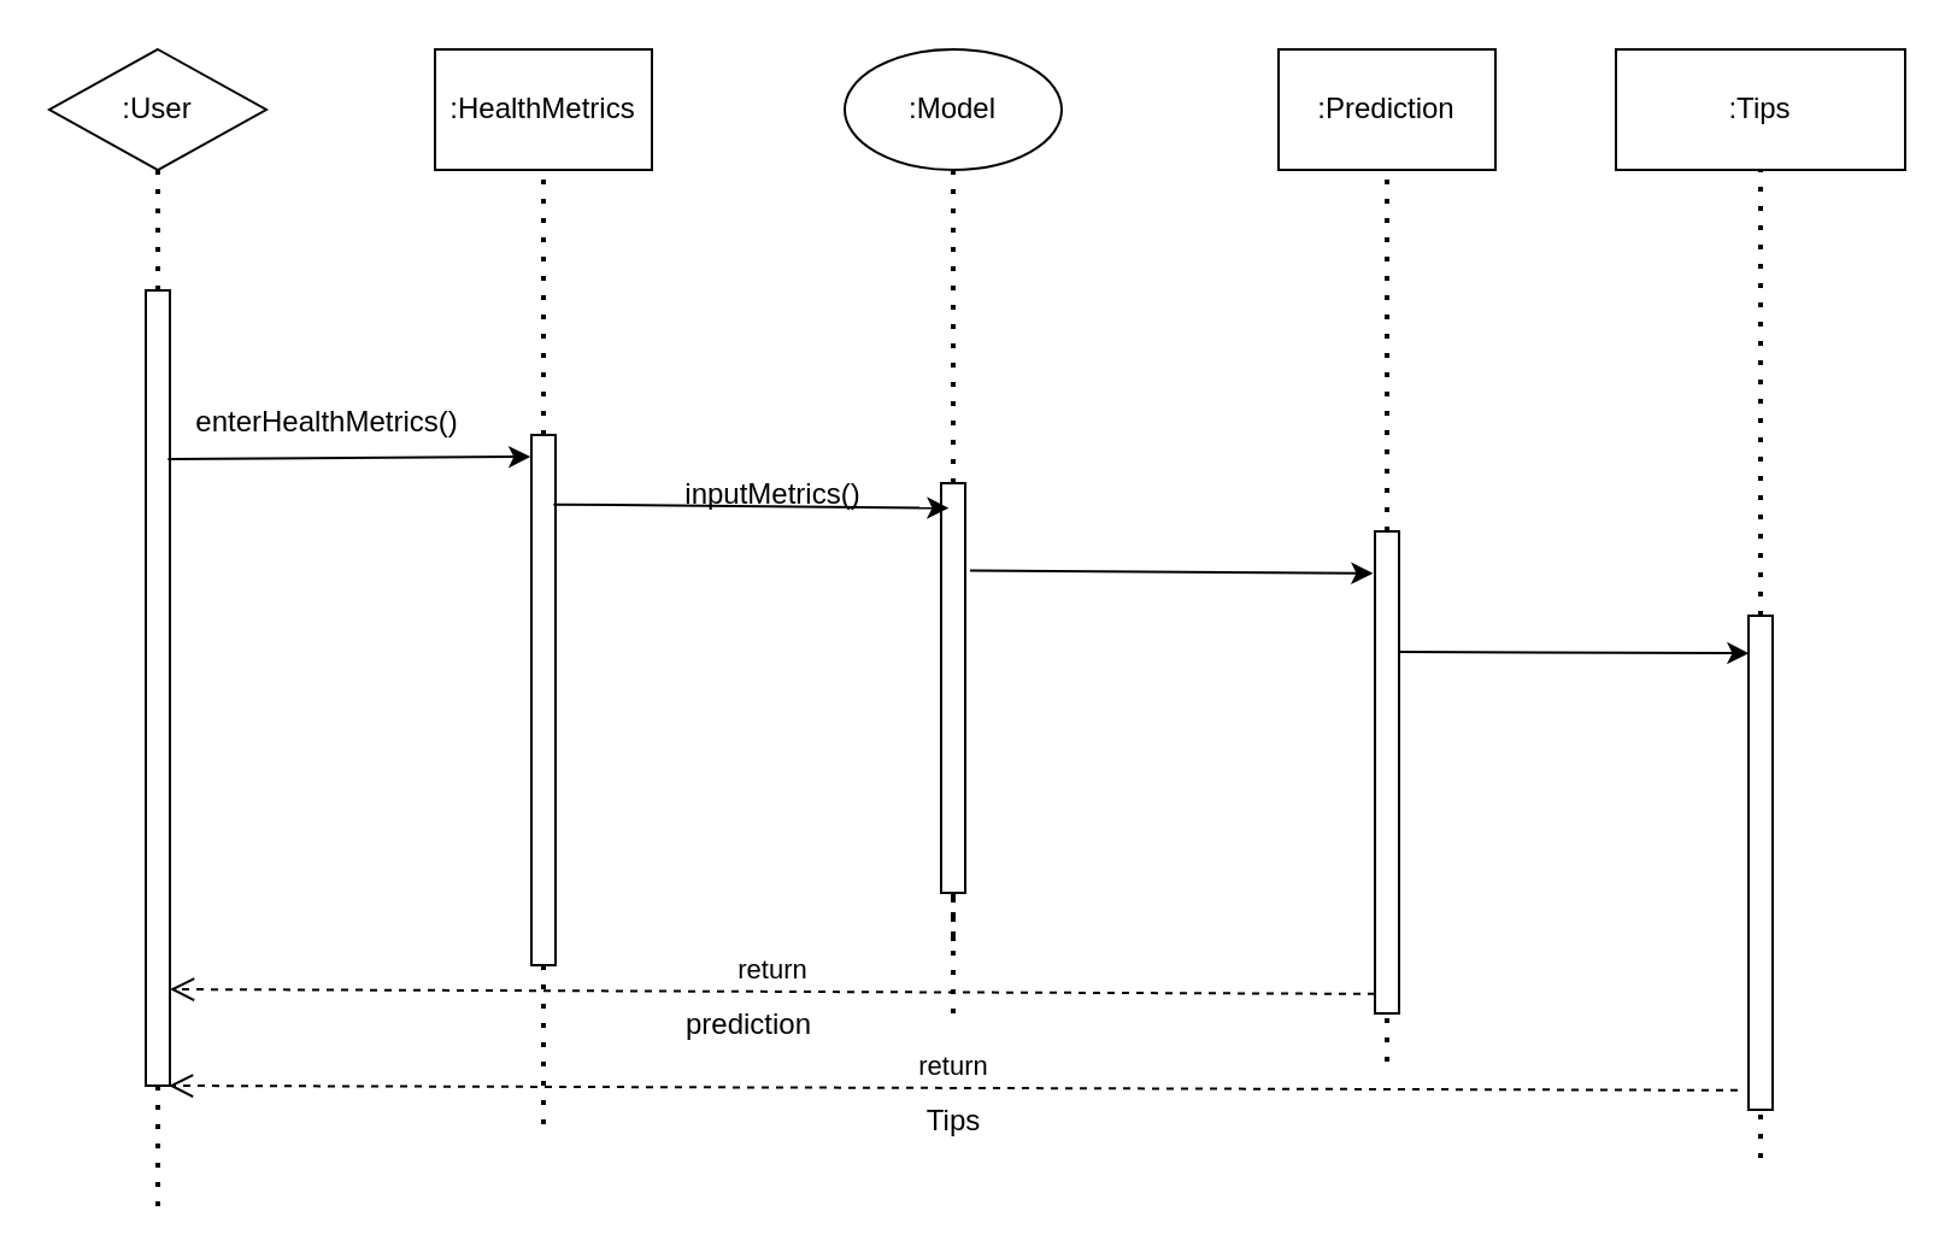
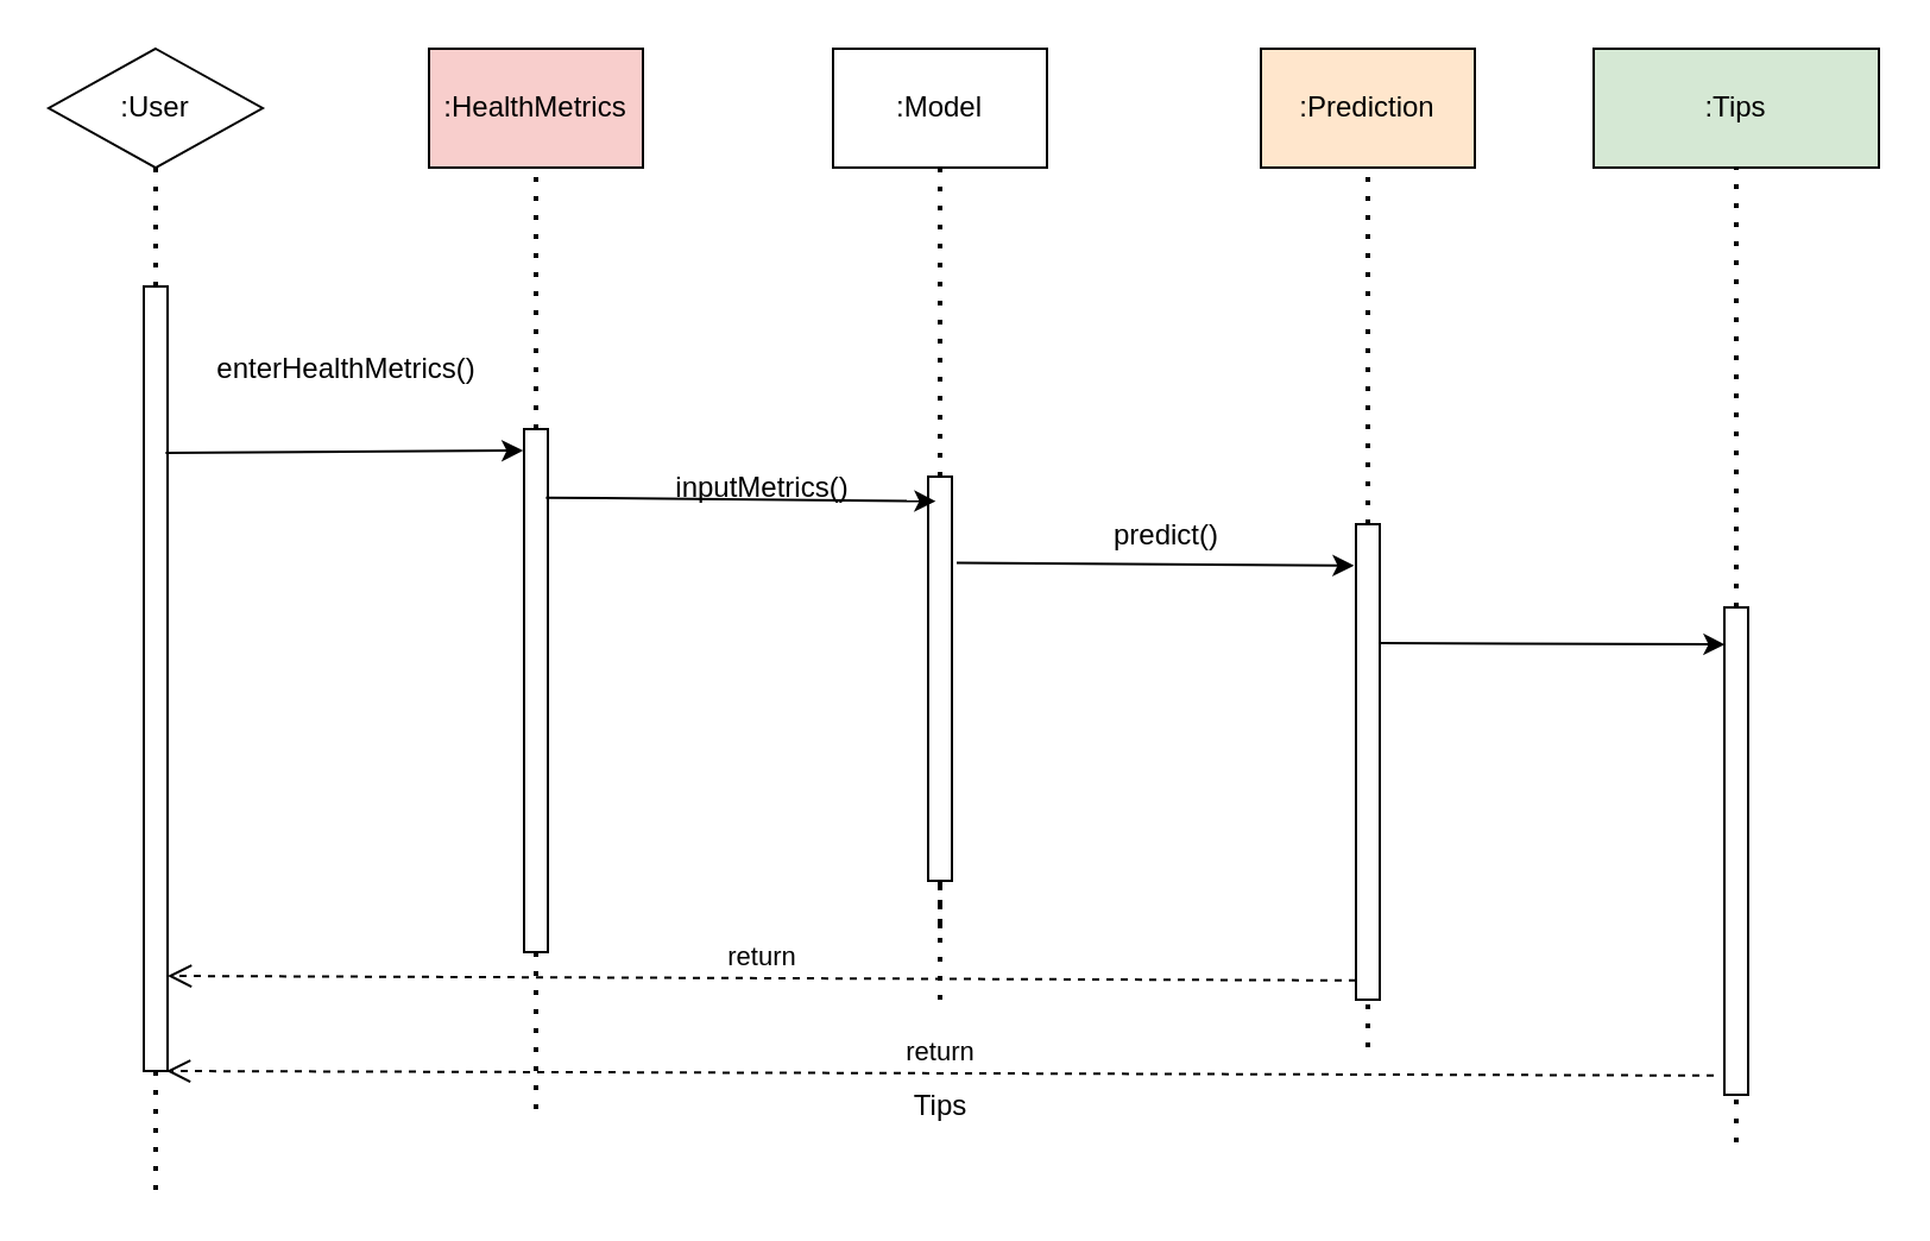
- <mxCell id="6" value=":HealthMetrics" style="rounded=0;whiteSpace=wrap;html=1;" parent="1" vertex="1"><mxGeometry x="180" y="20" width="90" height="50" as="geometry" /></mxCell>
+ <mxCell id="6" value=":HealthMetrics" style="rounded=0;whiteSpace=wrap;html=1;fillColor=#f8cecc;" parent="1" vertex="1"><mxGeometry x="180" y="20" width="90" height="50" as="geometry" /></mxCell>
- <mxCell id="10" value=":Model" style="ellipse;whiteSpace=wrap;html=1;" parent="1" vertex="1"><mxGeometry x="350" y="20" width="90" height="50" as="geometry" /></mxCell>
+ <mxCell id="10" value=":Model" style="rounded=0;whiteSpace=wrap;html=1;" parent="1" vertex="1"><mxGeometry x="350" y="20" width="90" height="50" as="geometry" /></mxCell>
- <mxCell id="14" value=":Prediction" style="rounded=0;whiteSpace=wrap;html=1;" parent="1" vertex="1"><mxGeometry x="530" y="20" width="90" height="50" as="geometry" /></mxCell>
+ <mxCell id="14" value=":Prediction" style="rounded=0;whiteSpace=wrap;html=1;fillColor=#ffe6cc;" parent="1" vertex="1"><mxGeometry x="530" y="20" width="90" height="50" as="geometry" /></mxCell>
- <mxCell id="18" value=":Tips" style="rounded=0;whiteSpace=wrap;html=1;" parent="1" vertex="1"><mxGeometry x="670" y="20" width="120" height="50" as="geometry" /></mxCell>
+ <mxCell id="18" value=":Tips" style="rounded=0;whiteSpace=wrap;html=1;fillColor=#d5e8d4;" parent="1" vertex="1"><mxGeometry x="670" y="20" width="120" height="50" as="geometry" /></mxCell>
- <mxCell id="31" value="enterHealthMetrics()" style="text;html=1;align=center;verticalAlign=middle;resizable=0;points=[];autosize=1;strokeColor=none;fillColor=none;" parent="1" vertex="1"><mxGeometry x="70" y="160" width="130" height="30" as="geometry" /></mxCell>
+ <mxCell id="31" value="enterHealthMetrics()" style="text;html=1;align=center;verticalAlign=middle;resizable=0;points=[];autosize=1;strokeColor=none;fillColor=none;" parent="1" vertex="1"><mxGeometry x="80" y="140" width="130" height="30" as="geometry" /></mxCell>
+ <mxCell id="33" value="predict()" style="text;html=1;align=center;verticalAlign=middle;resizable=0;points=[];autosize=1;strokeColor=none;fillColor=none;" parent="1" vertex="1"><mxGeometry x="455" y="210" width="70" height="30" as="geometry" /></mxCell>
- <mxCell id="35" value="prediction" style="text;html=1;align=center;verticalAlign=middle;resizable=0;points=[];autosize=1;strokeColor=none;fillColor=none;" parent="1" vertex="1"><mxGeometry x="270" y="410" width="80" height="30" as="geometry" /></mxCell>
